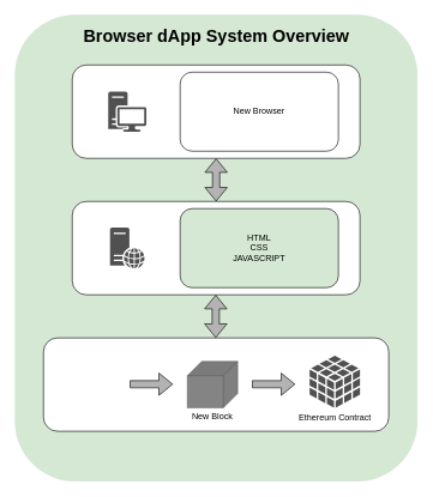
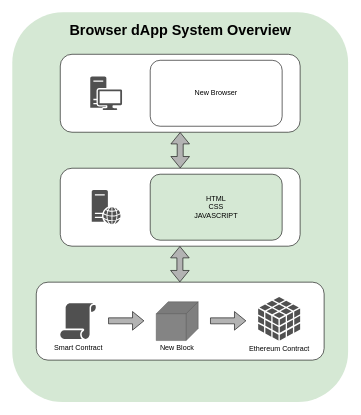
+ <mxCell id="11" value="Smart Contract&lt;br&gt;" style="sketch=0;pointerEvents=1;shadow=0;dashed=0;html=1;strokeColor=none;fillColor=#505050;labelPosition=center;verticalLabelPosition=bottom;verticalAlign=top;outlineConnect=0;align=center;shape=mxgraph.office.security.policy;" vertex="1" parent="1"><mxGeometry x="100" y="505.26" width="60" height="59.49" as="geometry" /></mxCell>
